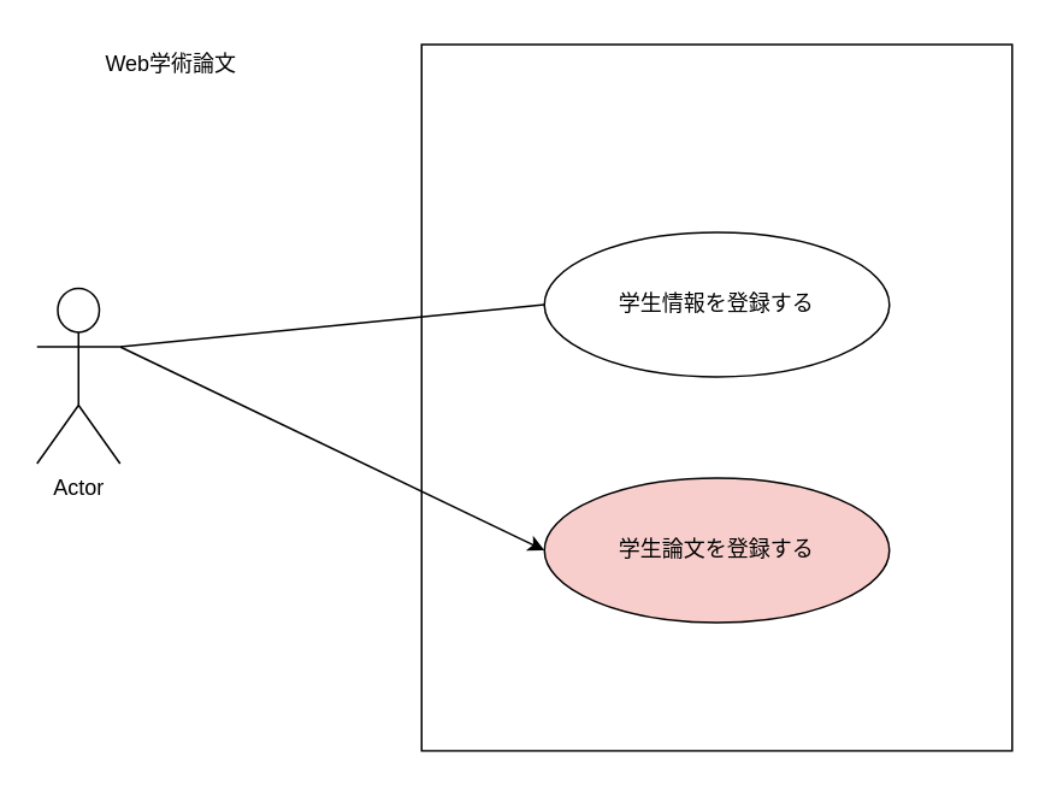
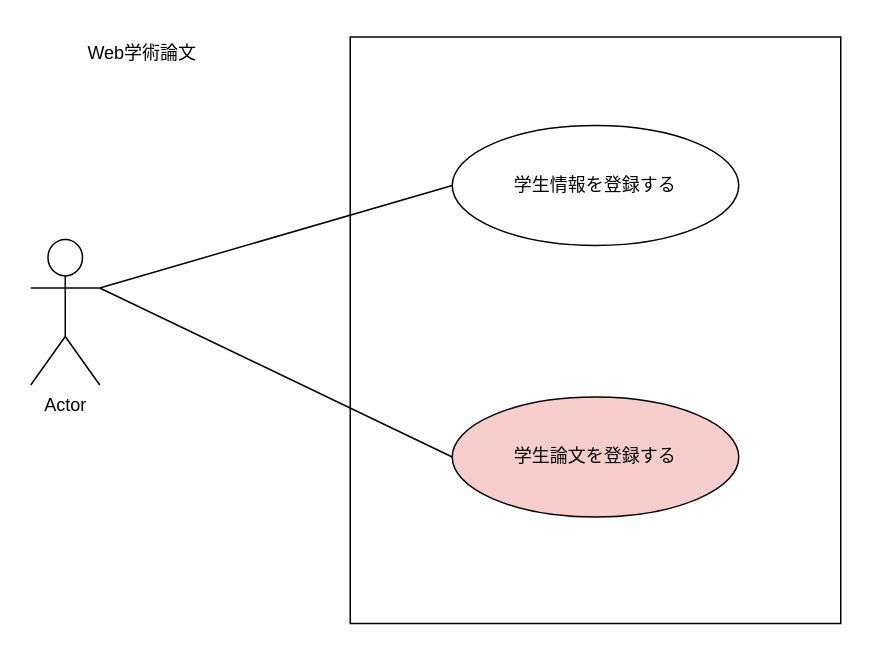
- <mxCell id="3" value="学生情報を登録する" style="ellipse;whiteSpace=wrap;html=1;" vertex="1" parent="1"><mxGeometry x="301" y="128" width="191" height="80" as="geometry" /></mxCell>
+ <mxCell id="3" value="学生情報を登録する" style="ellipse;whiteSpace=wrap;html=1;" vertex="1" parent="1"><mxGeometry x="301" y="83" width="191" height="80" as="geometry" /></mxCell>
- <mxCell id="7" value="" style="endArrow=classic;html=1;rounded=0;entryX=0;entryY=0.5;entryDx=0;entryDy=0;exitX=1;exitY=0.333;exitDx=0;exitDy=0;exitPerimeter=0;" edge="1" parent="1" source="5" target="4"><mxGeometry width="50" height="50" relative="1" as="geometry"><mxPoint x="75" y="209" as="sourcePoint" /><mxPoint x="414" y="123" as="targetPoint" /></mxGeometry></mxCell>
+ <mxCell id="7" value="" style="endArrow=none;html=1;rounded=0;entryX=0;entryY=0.5;entryDx=0;entryDy=0;exitX=1;exitY=0.333;exitDx=0;exitDy=0;exitPerimeter=0;" edge="1" parent="1" source="5" target="4"><mxGeometry width="50" height="50" relative="1" as="geometry"><mxPoint x="75" y="209" as="sourcePoint" /><mxPoint x="414" y="123" as="targetPoint" /></mxGeometry></mxCell>
